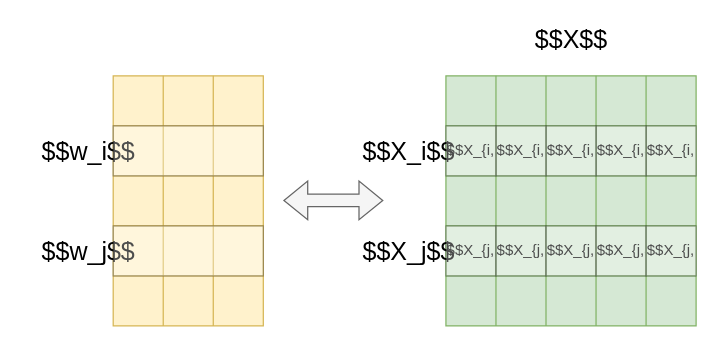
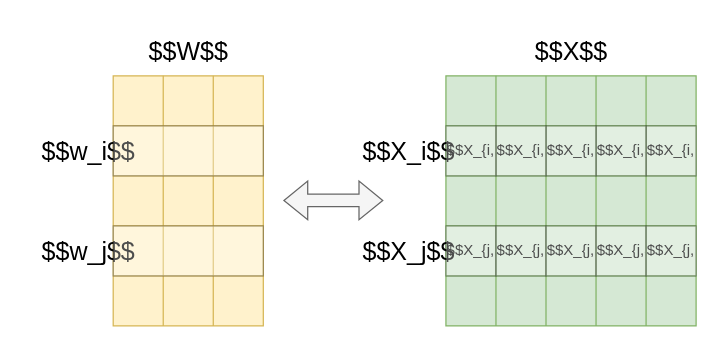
- <mxCell id="55" value="&lt;font style=&quot;font-size: 20px;&quot;&gt;$$X$$&lt;/font&gt;" style="text;html=1;align=center;verticalAlign=middle;resizable=0;points=[];autosize=1;strokeColor=none;fillColor=none;" vertex="1" parent="1"><mxGeometry x="416" y="10" width="80" height="40" as="geometry" /></mxCell>
+ <mxCell id="55" value="&lt;font style=&quot;font-size: 20px;&quot;&gt;$$X$$&lt;/font&gt;" style="text;html=1;align=center;verticalAlign=middle;resizable=0;points=[];autosize=1;strokeColor=none;fillColor=none;" vertex="1" parent="1"><mxGeometry x="416" y="20" width="80" height="40" as="geometry" /></mxCell>
+ <mxCell id="23" value="&lt;font style=&quot;font-size: 20px;&quot;&gt;$$W$$&lt;/font&gt;" style="text;html=1;align=center;verticalAlign=middle;resizable=0;points=[];autosize=1;strokeColor=none;fillColor=none;" vertex="1" parent="1"><mxGeometry x="105" y="20" width="90" height="40" as="geometry" /></mxCell>
